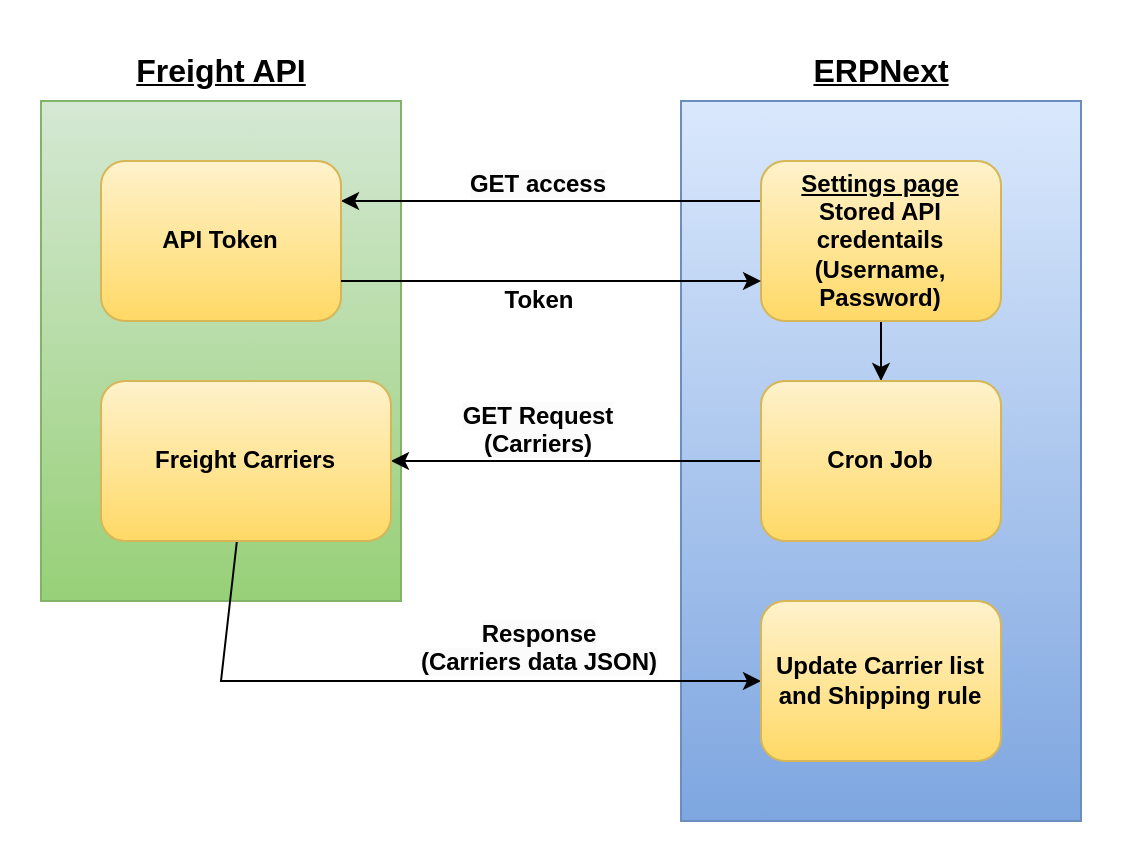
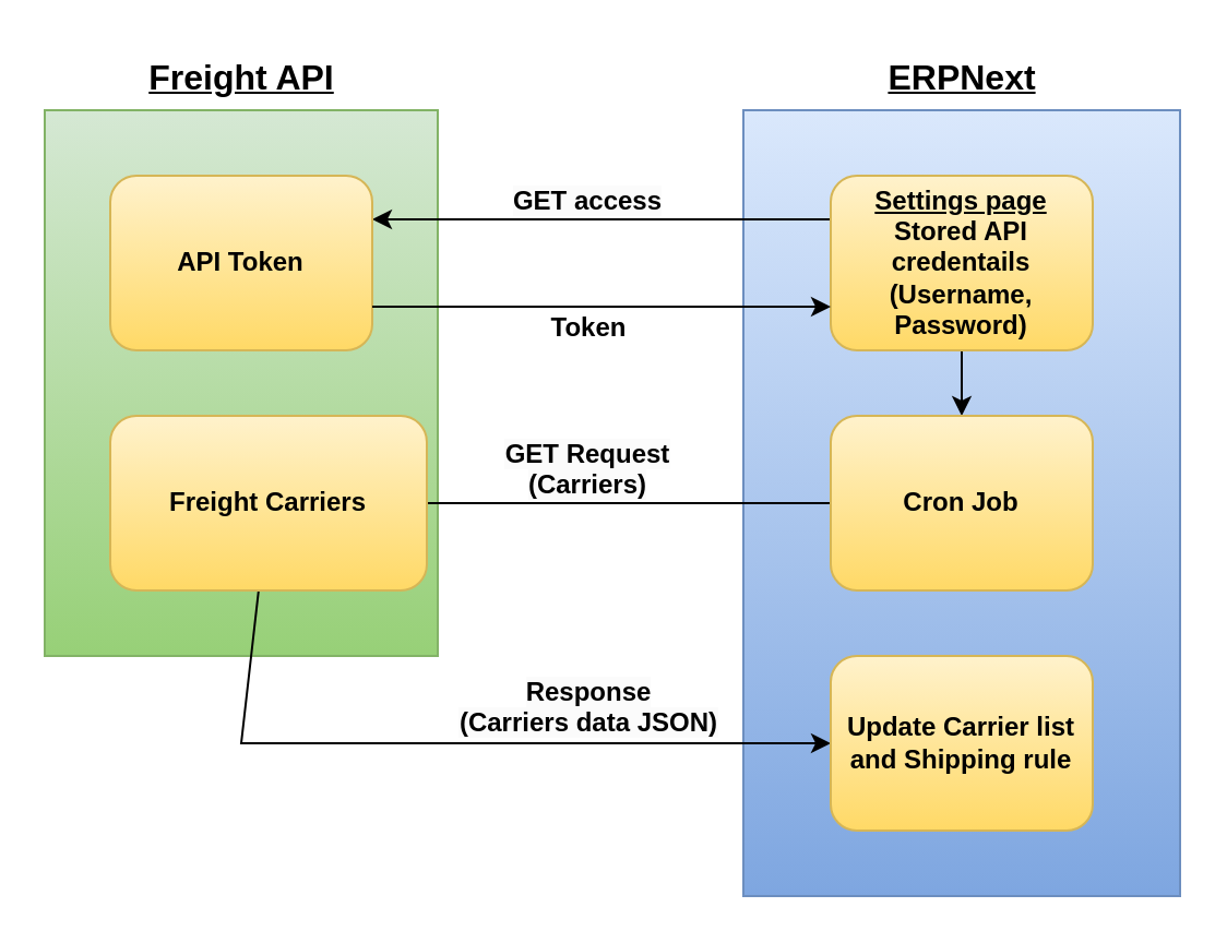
- <mxCell id="9" style="edgeStyle=none;rounded=0;orthogonalLoop=1;jettySize=auto;html=1;exitX=0;exitY=0.5;exitDx=0;exitDy=0;fontStyle=1" edge="1" parent="1" source="10" target="13"><mxGeometry relative="1" as="geometry" /></mxCell>
+ <mxCell id="9" style="edgeStyle=none;rounded=0;orthogonalLoop=1;jettySize=auto;html=1;exitX=0;exitY=0.5;exitDx=0;exitDy=0;fontStyle=1;endArrow=none;" edge="1" parent="1" source="10" target="13"><mxGeometry relative="1" as="geometry" /></mxCell>
